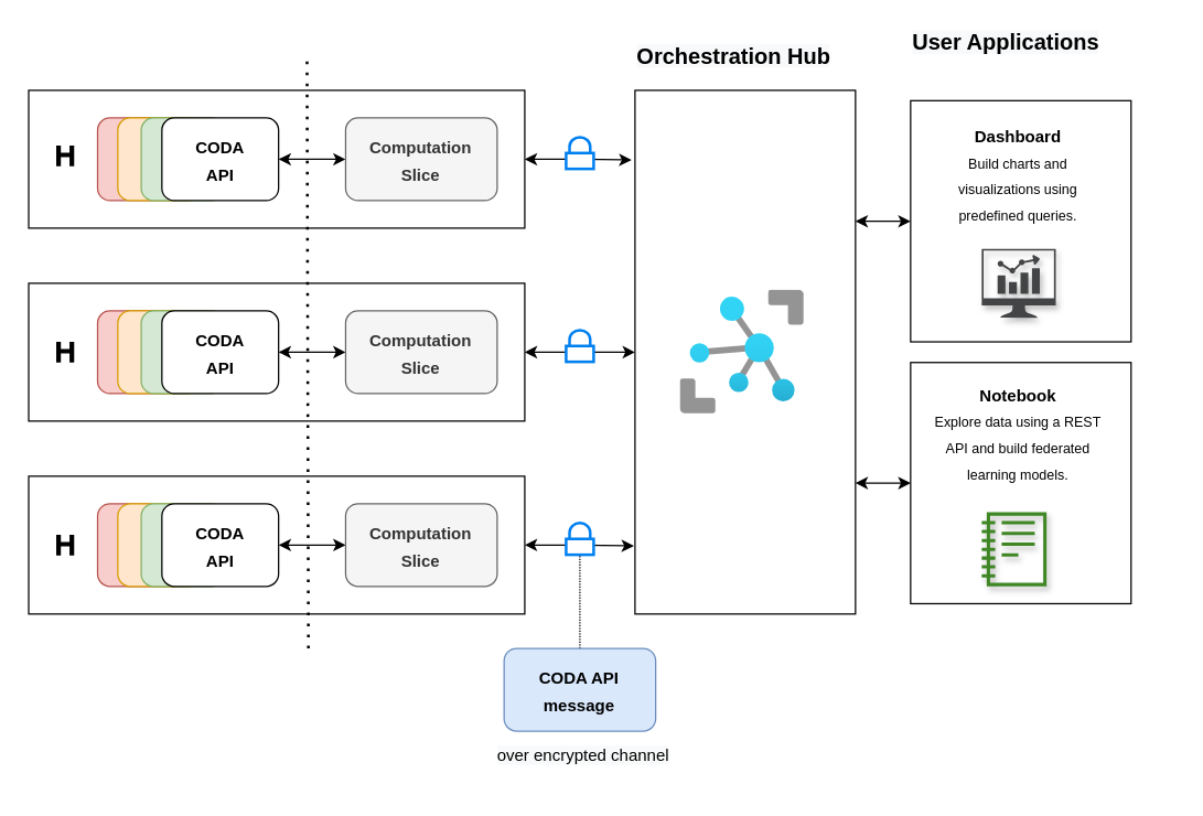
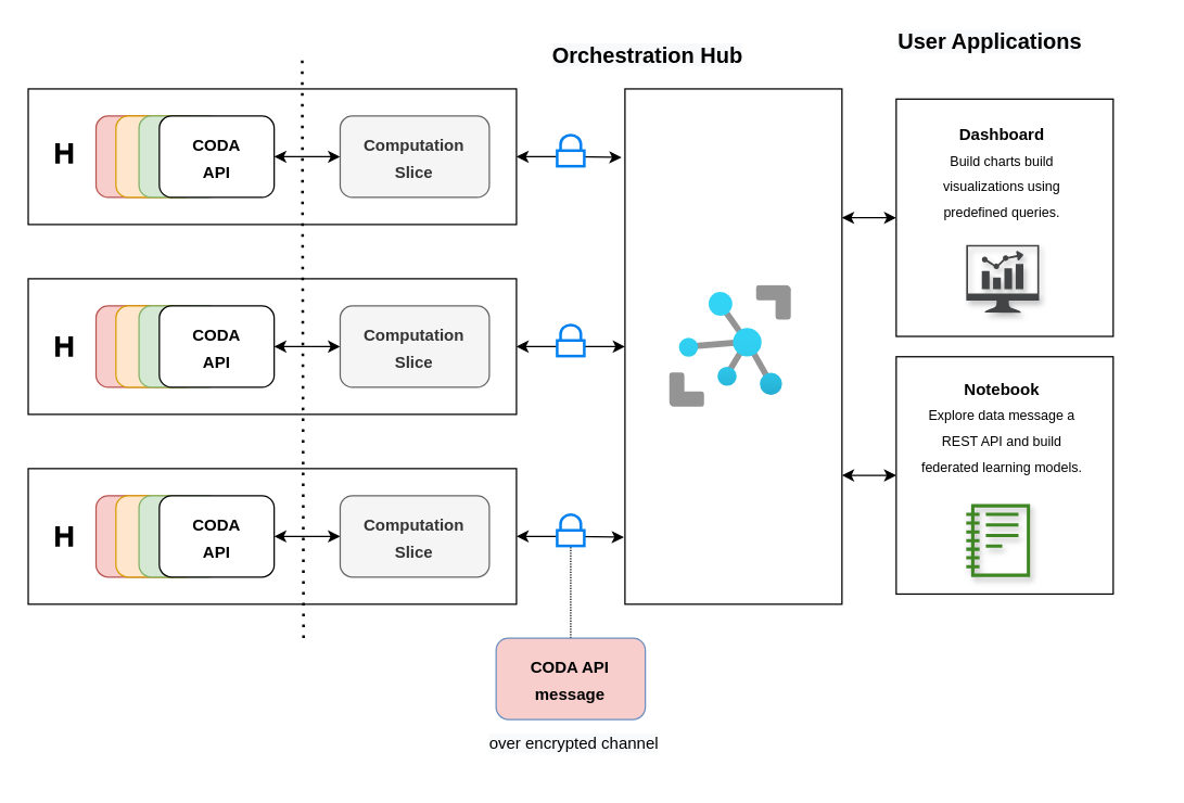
- <mxCell id="23" value="&lt;b style=&quot;color: rgb(0 , 0 , 0) ; font-family: &amp;#34;helvetica&amp;#34; ; font-size: 16px ; font-style: normal ; letter-spacing: normal ; text-indent: 0px ; text-transform: none ; word-spacing: 0px ; background-color: rgb(248 , 249 , 250)&quot;&gt;Orchestration Hub&lt;/b&gt;" style="text;html=1;strokeColor=none;fillColor=none;align=left;verticalAlign=middle;whiteSpace=wrap;rounded=0;fontSize=16;" vertex="1" parent="1"><mxGeometry x="460.32" y="30" width="190" height="20" as="geometry" /></mxCell>
+ <mxCell id="23" value="&lt;b style=&quot;color: rgb(0 , 0 , 0) ; font-family: &amp;#34;helvetica&amp;#34; ; font-size: 16px ; font-style: normal ; letter-spacing: normal ; text-indent: 0px ; text-transform: none ; word-spacing: 0px ; background-color: rgb(248 , 249 , 250)&quot;&gt;Orchestration Hub&lt;/b&gt;" style="text;html=1;strokeColor=none;fillColor=none;align=left;verticalAlign=middle;whiteSpace=wrap;rounded=0;fontSize=16;" vertex="1" parent="1"><mxGeometry x="405.32" y="30" width="190" height="20" as="geometry" /></mxCell>
- <mxCell id="41" value="&lt;span style=&quot;color: rgb(0, 0, 0); font-family: helvetica; font-style: normal; letter-spacing: normal; text-align: center; text-indent: 0px; text-transform: none; word-spacing: 0px;&quot;&gt;&lt;b style=&quot;&quot;&gt;&lt;font style=&quot;font-size: 12px;&quot;&gt;Dashboard&lt;/font&gt;&lt;/b&gt;&lt;br&gt;&lt;span style=&quot;font-size: 10px;&quot;&gt;Build charts and visualizations using predefined queries.&lt;/span&gt;&lt;br&gt;&lt;br&gt;&lt;/span&gt;" style="text;html=1;strokeColor=none;fillColor=none;align=center;verticalAlign=middle;whiteSpace=wrap;rounded=0;fontSize=16;" vertex="1" parent="1"><mxGeometry x="680.32" y="70" width="117" height="130" as="geometry" /></mxCell>
+ <mxCell id="41" value="&lt;span style=&quot;color: rgb(0, 0, 0); font-family: helvetica; font-style: normal; letter-spacing: normal; text-align: center; text-indent: 0px; text-transform: none; word-spacing: 0px;&quot;&gt;&lt;b style=&quot;&quot;&gt;&lt;font style=&quot;font-size: 12px;&quot;&gt;Dashboard&lt;/font&gt;&lt;/b&gt;&lt;br&gt;&lt;span style=&quot;font-size: 10px;&quot;&gt;Build charts build visualizations using predefined queries.&lt;/span&gt;&lt;br&gt;&lt;br&gt;&lt;/span&gt;" style="text;html=1;strokeColor=none;fillColor=none;align=center;verticalAlign=middle;whiteSpace=wrap;rounded=0;fontSize=16;" vertex="1" parent="1"><mxGeometry x="680.32" y="70" width="117" height="130" as="geometry" /></mxCell>
- <mxCell id="46" value="&lt;span style=&quot;color: rgb(0, 0, 0); font-family: helvetica; font-style: normal; letter-spacing: normal; text-align: center; text-indent: 0px; text-transform: none; word-spacing: 0px;&quot;&gt;&lt;b style=&quot;&quot;&gt;&lt;font style=&quot;font-size: 12px;&quot;&gt;Notebook&lt;/font&gt;&lt;/b&gt;&lt;br&gt;&lt;span style=&quot;font-size: 10px;&quot;&gt;Explore data using a REST API and build federated learning models.&lt;/span&gt;&lt;br&gt;&lt;br&gt;&lt;/span&gt;" style="text;html=1;strokeColor=none;fillColor=none;align=center;verticalAlign=middle;whiteSpace=wrap;rounded=0;fontSize=16;" vertex="1" parent="1"><mxGeometry x="675.16" y="257.5" width="127.32" height="130" as="geometry" /></mxCell>
+ <mxCell id="46" value="&lt;span style=&quot;color: rgb(0, 0, 0); font-family: helvetica; font-style: normal; letter-spacing: normal; text-align: center; text-indent: 0px; text-transform: none; word-spacing: 0px;&quot;&gt;&lt;b style=&quot;&quot;&gt;&lt;font style=&quot;font-size: 12px;&quot;&gt;Notebook&lt;/font&gt;&lt;/b&gt;&lt;br&gt;&lt;span style=&quot;font-size: 10px;&quot;&gt;Explore data message a REST API and build federated learning models.&lt;/span&gt;&lt;br&gt;&lt;br&gt;&lt;/span&gt;" style="text;html=1;strokeColor=none;fillColor=none;align=center;verticalAlign=middle;whiteSpace=wrap;rounded=0;fontSize=16;" vertex="1" parent="1"><mxGeometry x="675.16" y="257.5" width="127.32" height="130" as="geometry" /></mxCell>
- <mxCell id="43" value="&lt;b style=&quot;color: rgb(0, 0, 0); font-family: helvetica; font-size: 12px;&quot;&gt;CODA API message&lt;/b&gt;&lt;b style=&quot;font-size: 12px&quot;&gt;&lt;br&gt;&lt;/b&gt;" style="rounded=1;whiteSpace=wrap;html=1;fontSize=16;align=center;fillColor=#dae8fc;strokeColor=#6c8ebf;" vertex="1" parent="1"><mxGeometry x="365.32" y="470" width="110" height="60" as="geometry" /></mxCell>
+ <mxCell id="43" value="&lt;b style=&quot;color: rgb(0, 0, 0); font-family: helvetica; font-size: 12px;&quot;&gt;CODA API message&lt;/b&gt;&lt;b style=&quot;font-size: 12px&quot;&gt;&lt;br&gt;&lt;/b&gt;" style="rounded=1;whiteSpace=wrap;html=1;fontSize=16;align=center;fillColor=#f8cecc;strokeColor=#6c8ebf;" vertex="1" parent="1"><mxGeometry x="365.32" y="470" width="110" height="60" as="geometry" /></mxCell>
